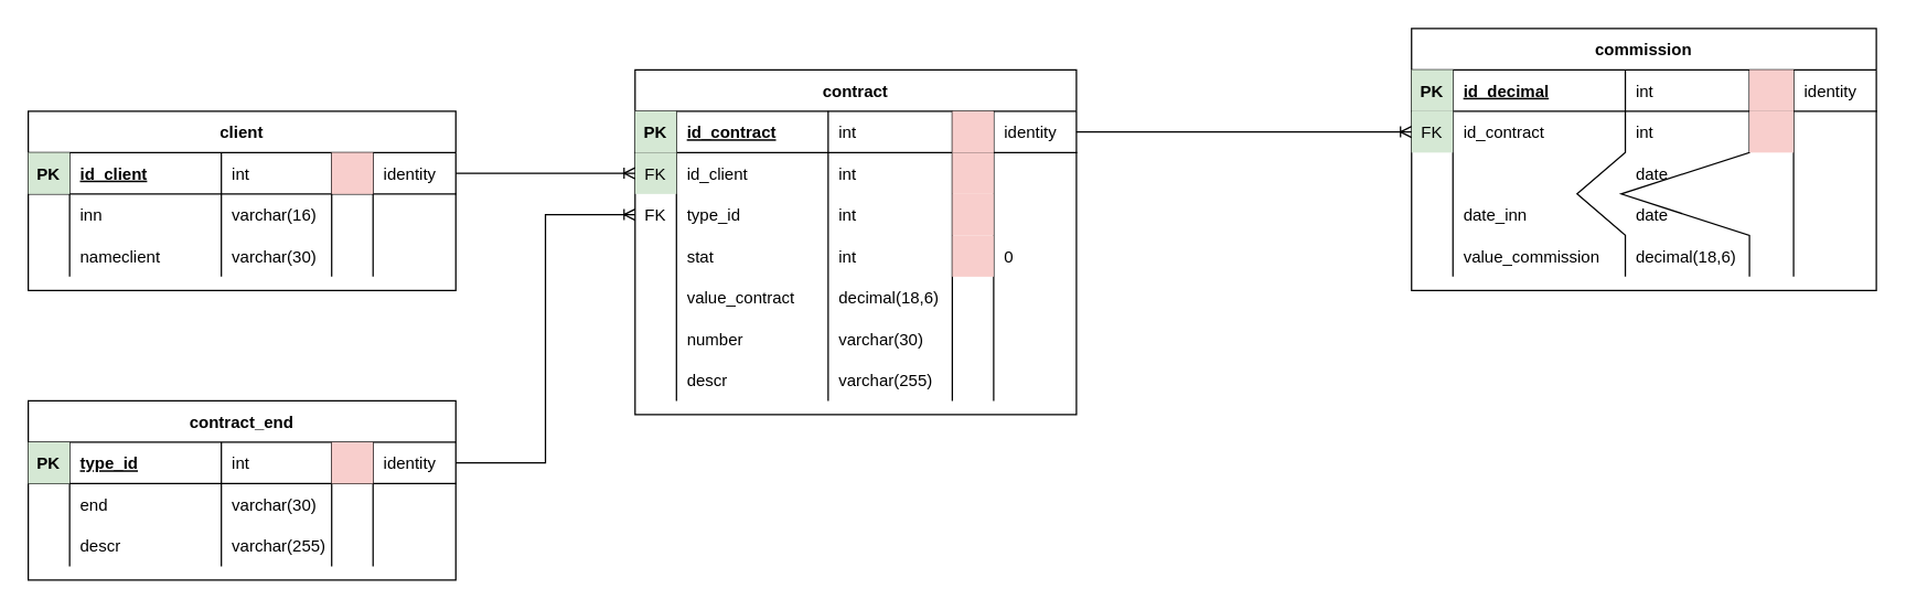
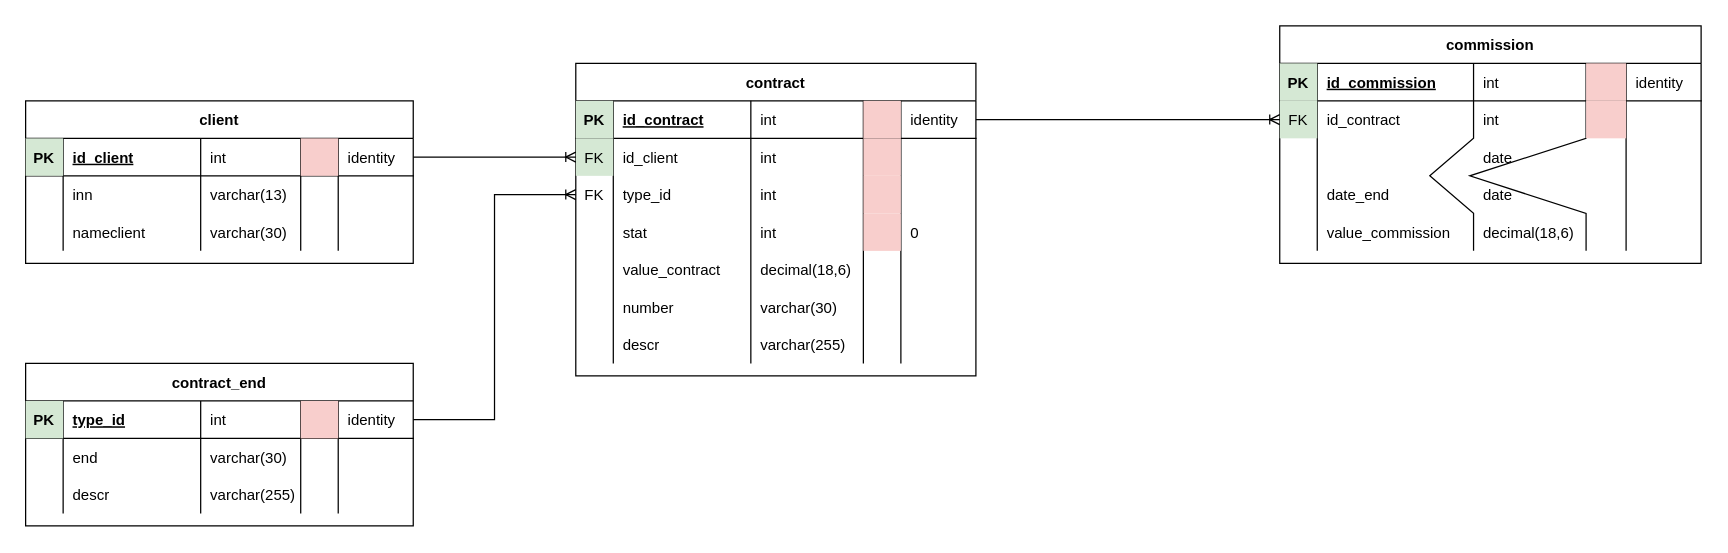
- <mxCell id="68" value="id_decimal" style="shape=partialRectangle;connectable=0;fillColor=none;top=0;left=0;bottom=0;right=0;align=left;spacingLeft=6;fontStyle=5;overflow=hidden;" vertex="1" parent="66"><mxGeometry x="30" width="125" height="30" as="geometry" /></mxCell>
+ <mxCell id="68" value="id_commission" style="shape=partialRectangle;connectable=0;fillColor=none;top=0;left=0;bottom=0;right=0;align=left;spacingLeft=6;fontStyle=5;overflow=hidden;" vertex="1" parent="66"><mxGeometry x="30" width="125" height="30" as="geometry" /></mxCell>
- <mxCell id="12" value="varchar(16)" style="shape=partialRectangle;connectable=0;fillColor=none;top=0;left=0;bottom=0;right=0;align=left;spacingLeft=6;overflow=hidden;" parent="9" vertex="1"><mxGeometry x="140" width="80" height="30" as="geometry" /></mxCell>
+ <mxCell id="12" value="varchar(13)" style="shape=partialRectangle;connectable=0;fillColor=none;top=0;left=0;bottom=0;right=0;align=left;spacingLeft=6;overflow=hidden;" parent="9" vertex="1"><mxGeometry x="140" width="80" height="30" as="geometry" /></mxCell>
- <mxCell id="85" value="date_inn" style="shape=partialRectangle;connectable=0;fillColor=none;top=0;left=0;bottom=0;right=0;align=left;spacingLeft=6;overflow=hidden;" vertex="1" parent="83"><mxGeometry x="30" width="125" height="30" as="geometry" /></mxCell>
+ <mxCell id="85" value="date_end" style="shape=partialRectangle;connectable=0;fillColor=none;top=0;left=0;bottom=0;right=0;align=left;spacingLeft=6;overflow=hidden;" vertex="1" parent="83"><mxGeometry x="30" width="125" height="30" as="geometry" /></mxCell>
